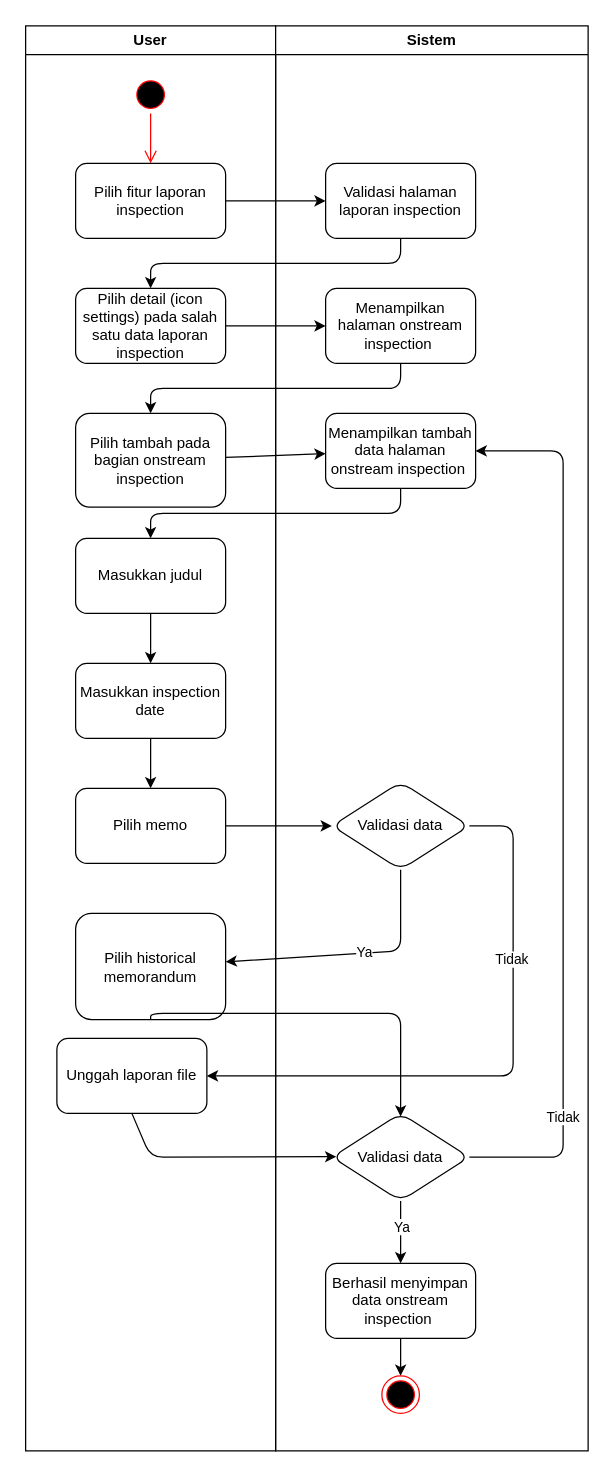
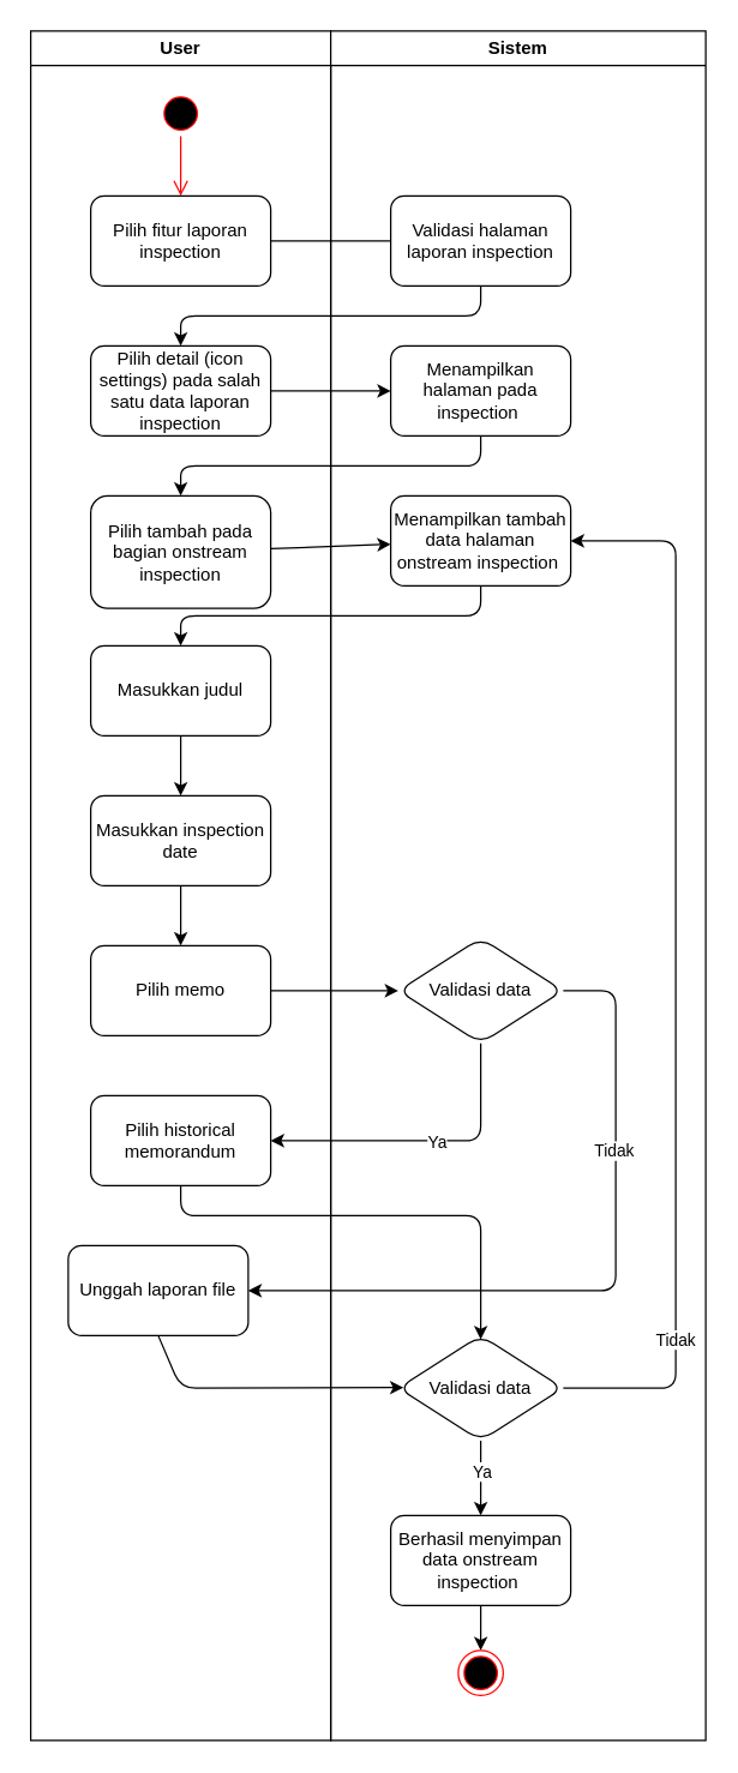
- <mxCell id="28" value="" style="edgeStyle=none;html=1;" edge="1" parent="1" source="5" target="16"><mxGeometry relative="1" as="geometry" /></mxCell>
+ <mxCell id="28" value="" style="edgeStyle=none;html=1;endArrow=none;" edge="1" parent="1" source="5" target="16"><mxGeometry relative="1" as="geometry" /></mxCell>
- <mxCell id="17" value="Menampilkan halaman onstream inspection&amp;nbsp;" style="rounded=1;whiteSpace=wrap;html=1;" vertex="1" parent="15"><mxGeometry x="40" y="210" width="120" height="60" as="geometry" /></mxCell>
+ <mxCell id="17" value="Menampilkan halaman pada inspection&amp;nbsp;" style="rounded=1;whiteSpace=wrap;html=1;" vertex="1" parent="15"><mxGeometry x="40" y="210" width="120" height="60" as="geometry" /></mxCell>
- <mxCell id="13" value="Pilih historical memorandum" style="whiteSpace=wrap;html=1;rounded=1;" vertex="1" parent="2"><mxGeometry x="40" y="710" width="120" height="85" as="geometry" /></mxCell>
+ <mxCell id="13" value="Pilih historical memorandum" style="whiteSpace=wrap;html=1;rounded=1;" vertex="1" parent="2"><mxGeometry x="40" y="710" width="120" height="60" as="geometry" /></mxCell>
